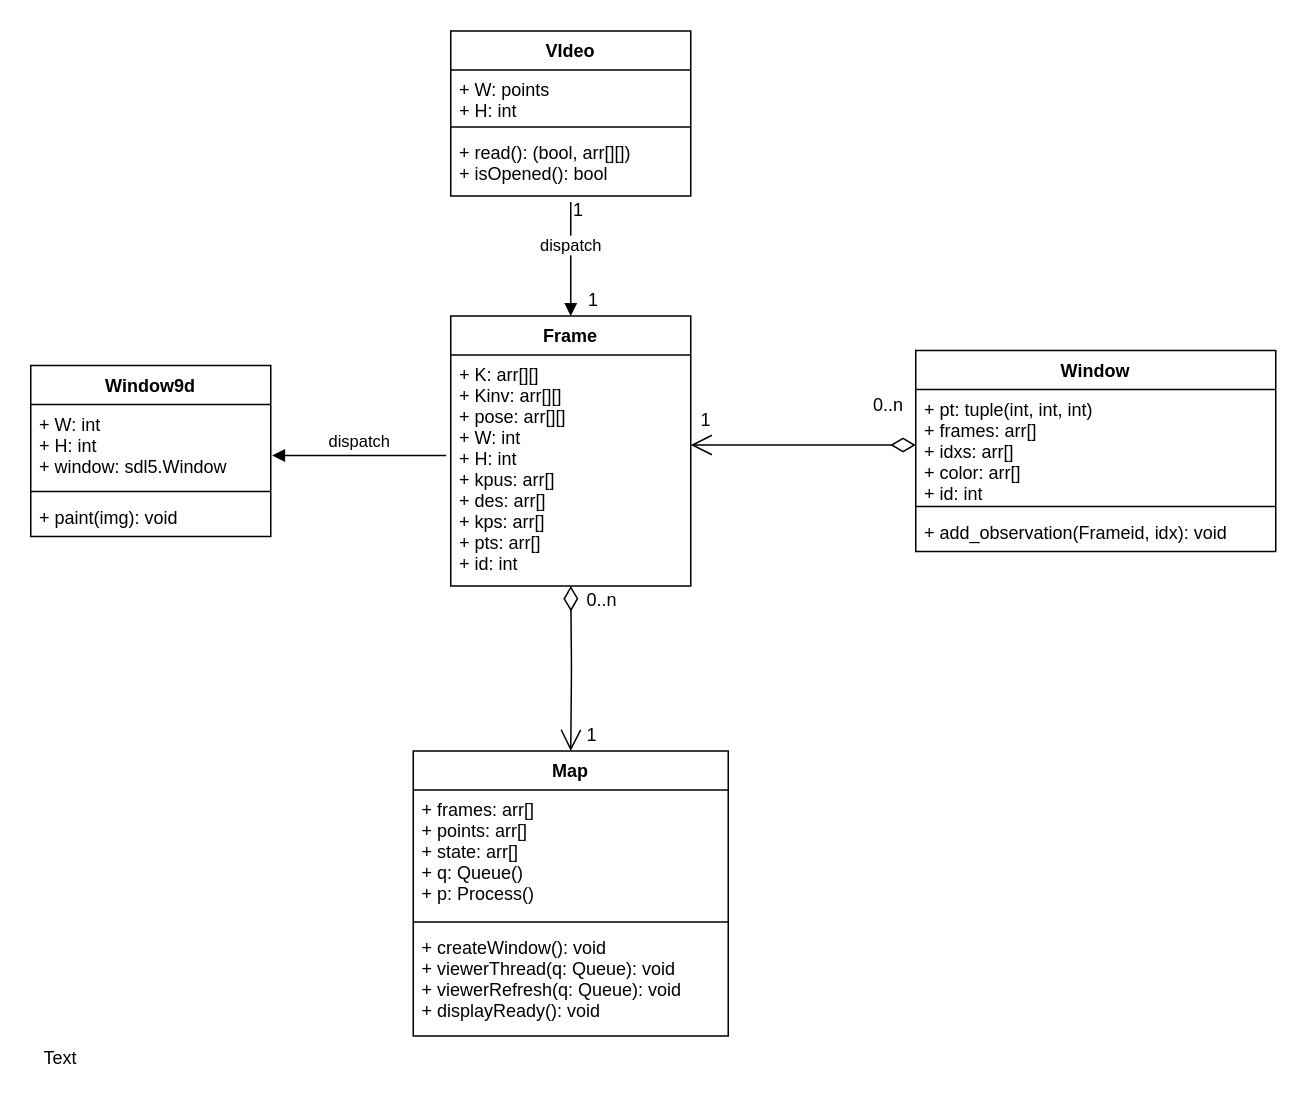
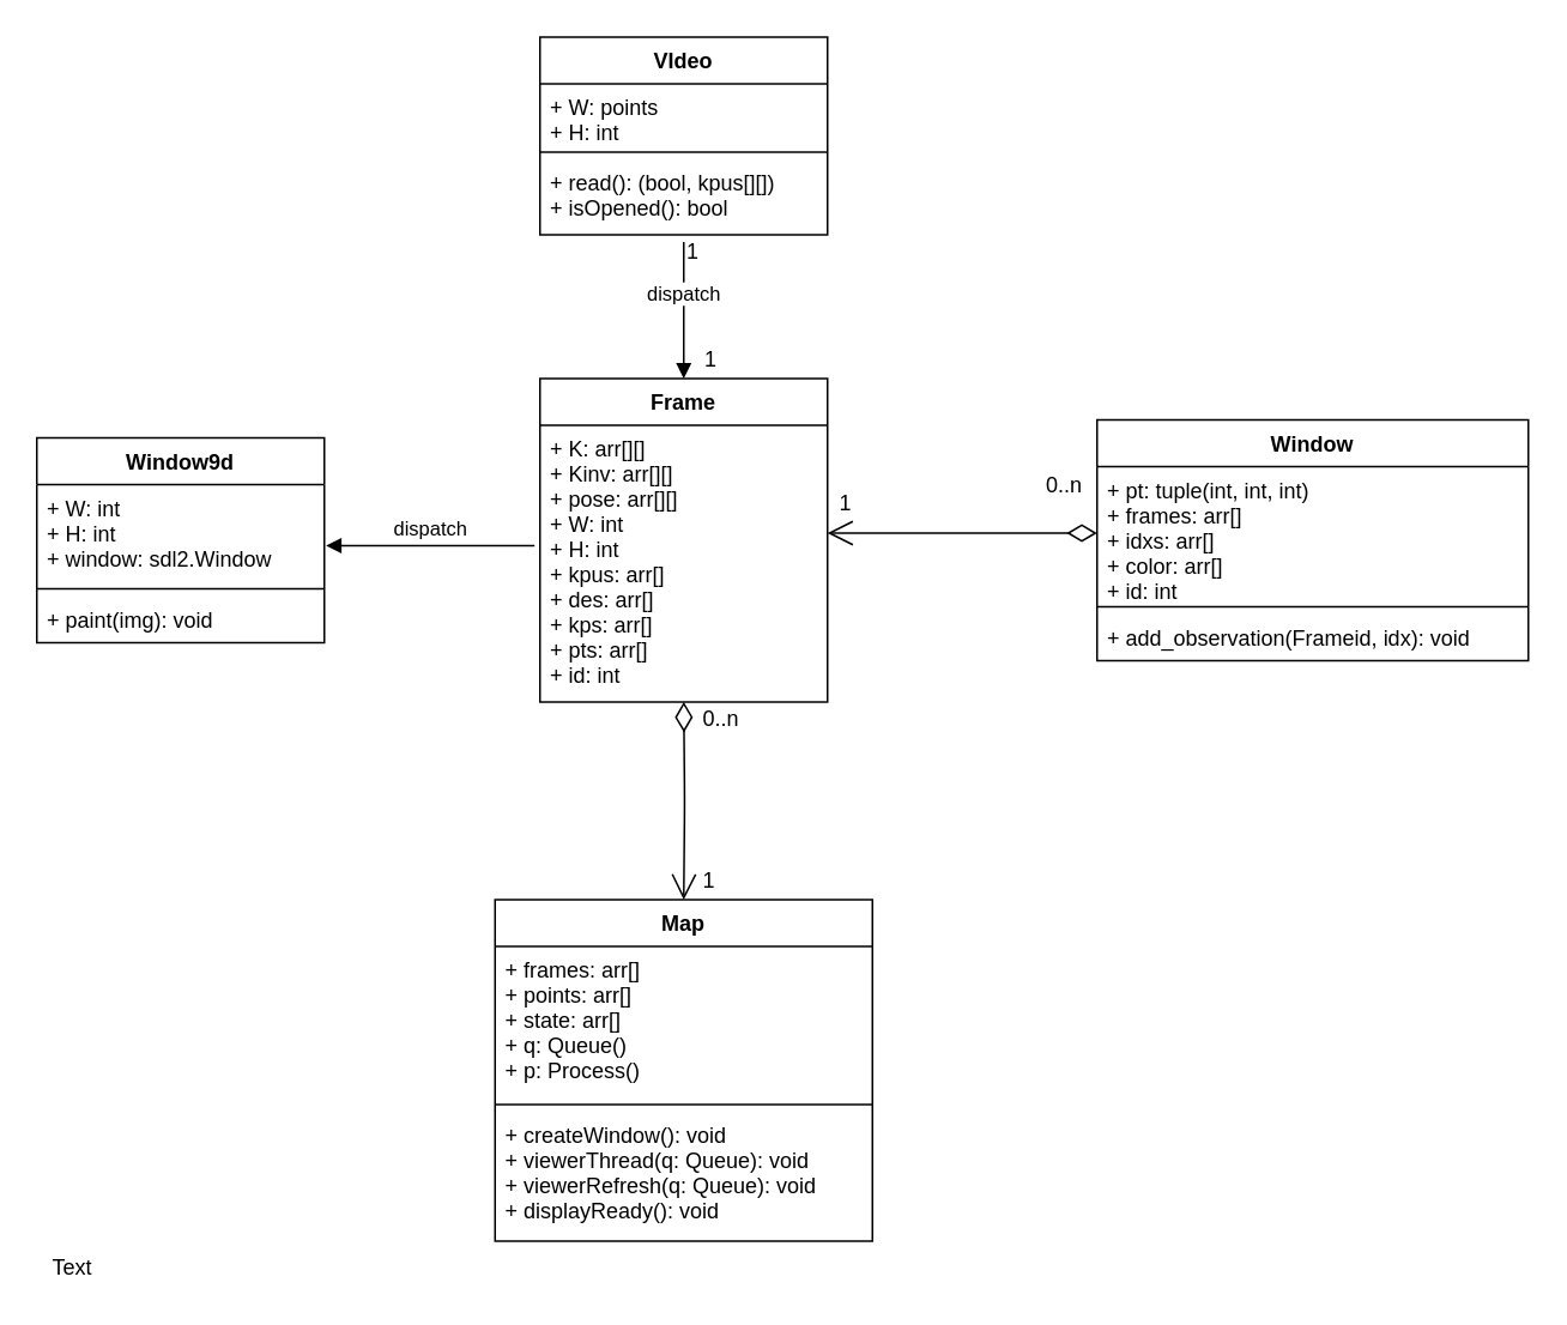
- <mxCell id="13" value="+ read(): (bool, arr[][])&#10;+ isOpened(): bool" style="text;strokeColor=none;fillColor=none;align=left;verticalAlign=top;spacingLeft=4;spacingRight=4;overflow=hidden;rotatable=0;points=[[0,0.5],[1,0.5]];portConstraint=eastwest;" vertex="1" parent="10"><mxGeometry y="68" width="160" height="42" as="geometry" /></mxCell>
+ <mxCell id="13" value="+ read(): (bool, kpus[][])&#10;+ isOpened(): bool" style="text;strokeColor=none;fillColor=none;align=left;verticalAlign=top;spacingLeft=4;spacingRight=4;overflow=hidden;rotatable=0;points=[[0,0.5],[1,0.5]];portConstraint=eastwest;" vertex="1" parent="10"><mxGeometry y="68" width="160" height="42" as="geometry" /></mxCell>
- <mxCell id="15" value="+ W: int&#10;+ H: int&#10;+ window: sdl5.Window&#10;" style="text;strokeColor=none;fillColor=none;align=left;verticalAlign=top;spacingLeft=4;spacingRight=4;overflow=hidden;rotatable=0;points=[[0,0.5],[1,0.5]];portConstraint=eastwest;" vertex="1" parent="14"><mxGeometry y="26" width="160" height="54" as="geometry" /></mxCell>
+ <mxCell id="15" value="+ W: int&#10;+ H: int&#10;+ window: sdl2.Window&#10;" style="text;strokeColor=none;fillColor=none;align=left;verticalAlign=top;spacingLeft=4;spacingRight=4;overflow=hidden;rotatable=0;points=[[0,0.5],[1,0.5]];portConstraint=eastwest;" vertex="1" parent="14"><mxGeometry y="26" width="160" height="54" as="geometry" /></mxCell>
